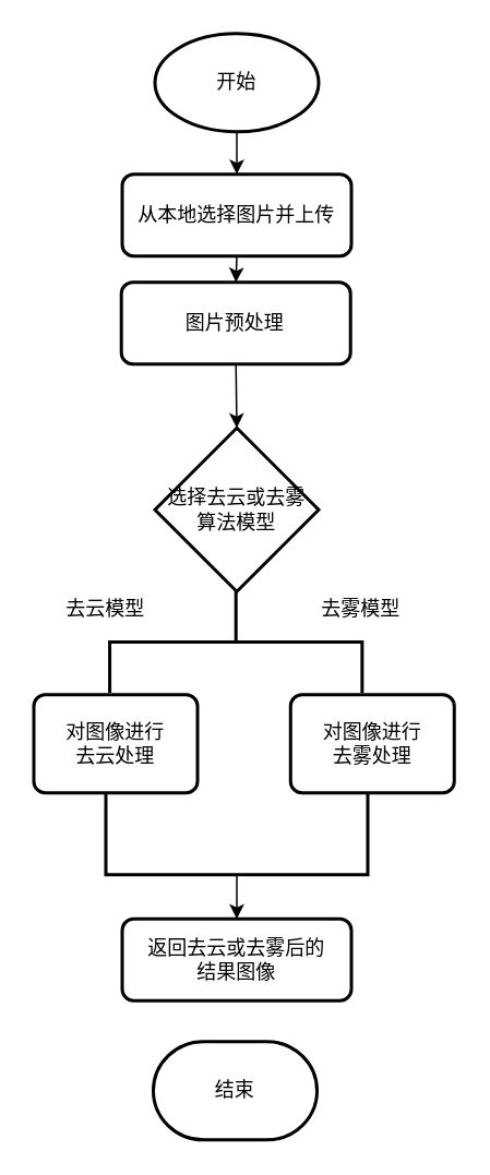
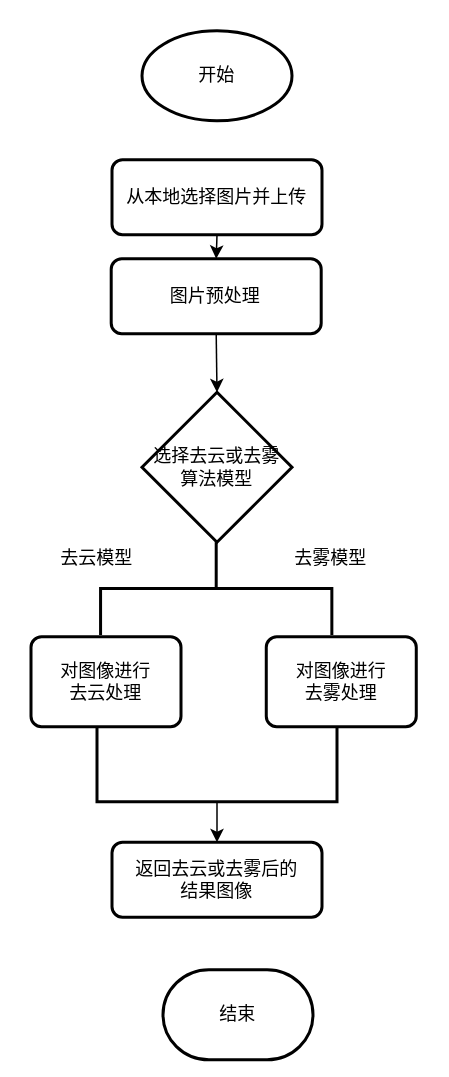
- <mxCell id="2" style="edgeStyle=orthogonalEdgeStyle;rounded=0;orthogonalLoop=1;jettySize=auto;html=1;exitX=0.5;exitY=1;exitDx=0;exitDy=0;exitPerimeter=0;entryX=0.5;entryY=0;entryDx=0;entryDy=0;" edge="1" parent="1" source="3" target="5"><mxGeometry relative="1" as="geometry" /></mxCell>
- <mxCell id="17" value="结束" style="strokeWidth=2;html=1;shape=mxgraph.flowchart.terminator;whiteSpace=wrap;" vertex="1" parent="1"><mxGeometry x="93" y="636" width="100" height="60" as="geometry" /></mxCell>
+ <mxCell id="17" value="结束" style="strokeWidth=2;html=1;shape=mxgraph.flowchart.terminator;whiteSpace=wrap;" vertex="1" parent="1"><mxGeometry x="108" y="646" width="100" height="60" as="geometry" /></mxCell>
